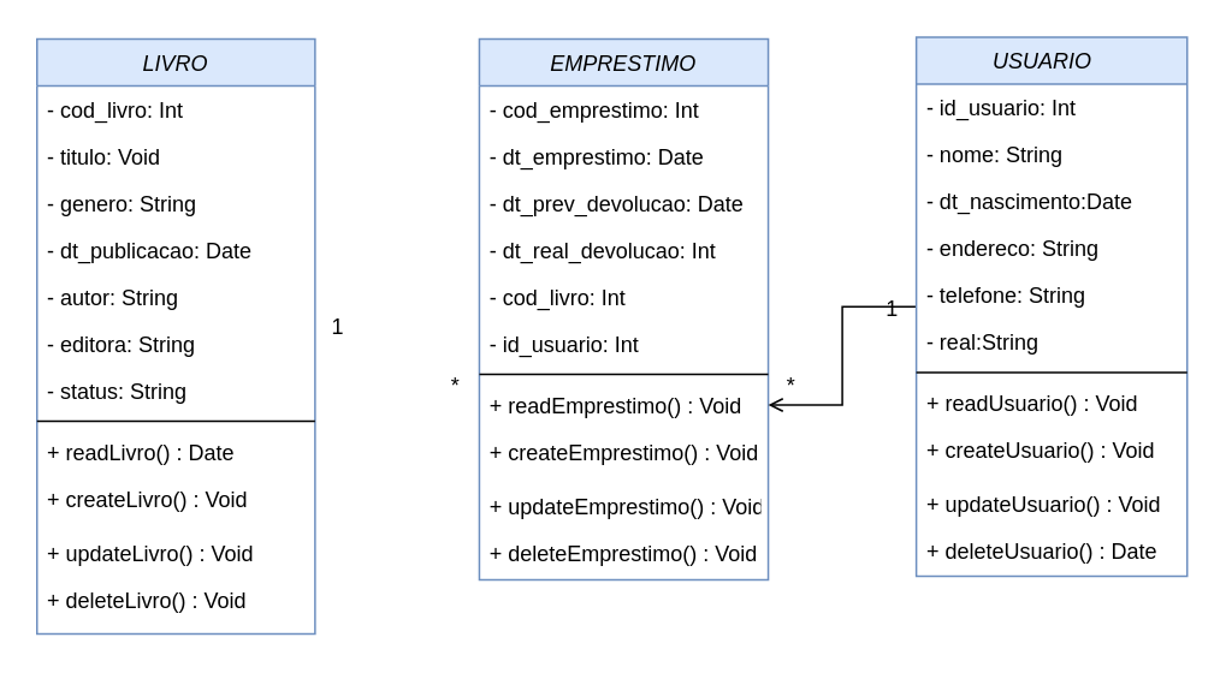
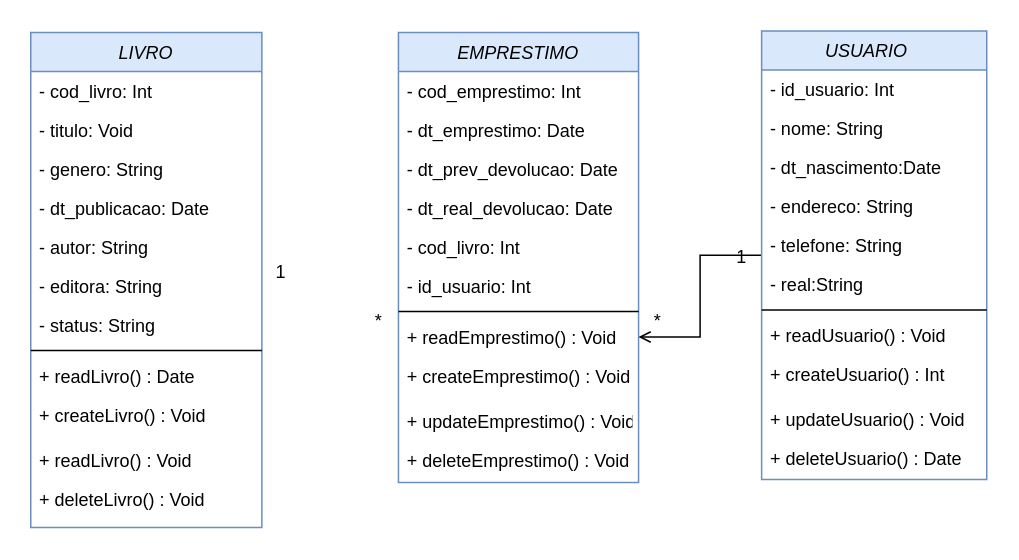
- <mxCell id="19" value="- dt_real_devolucao: Int" style="text;align=left;verticalAlign=top;spacingLeft=4;spacingRight=4;overflow=hidden;rotatable=0;points=[[0,0.5],[1,0.5]];portConstraint=eastwest;rounded=0;shadow=0;html=0;" parent="15" vertex="1"><mxGeometry y="104" width="160" height="26" as="geometry" /></mxCell>
+ <mxCell id="19" value="- dt_real_devolucao: Date" style="text;align=left;verticalAlign=top;spacingLeft=4;spacingRight=4;overflow=hidden;rotatable=0;points=[[0,0.5],[1,0.5]];portConstraint=eastwest;rounded=0;shadow=0;html=0;" parent="15" vertex="1"><mxGeometry y="104" width="160" height="26" as="geometry" /></mxCell>
- <mxCell id="37" value="+ createUsuario() : Void" style="text;align=left;verticalAlign=top;spacingLeft=4;spacingRight=4;overflow=hidden;rotatable=0;points=[[0,0.5],[1,0.5]];portConstraint=eastwest;" vertex="1" parent="28"><mxGeometry y="216" width="150" height="30" as="geometry" /></mxCell>
+ <mxCell id="37" value="+ createUsuario() : Int" style="text;align=left;verticalAlign=top;spacingLeft=4;spacingRight=4;overflow=hidden;rotatable=0;points=[[0,0.5],[1,0.5]];portConstraint=eastwest;" vertex="1" parent="28"><mxGeometry y="216" width="150" height="30" as="geometry" /></mxCell>
- <mxCell id="13" value="+ updateLivro() : Void" style="text;align=left;verticalAlign=top;spacingLeft=4;spacingRight=4;overflow=hidden;rotatable=0;points=[[0,0.5],[1,0.5]];portConstraint=eastwest;" parent="2" vertex="1"><mxGeometry y="272" width="154" height="26" as="geometry" /></mxCell>
+ <mxCell id="13" value="+ readLivro() : Void" style="text;align=left;verticalAlign=top;spacingLeft=4;spacingRight=4;overflow=hidden;rotatable=0;points=[[0,0.5],[1,0.5]];portConstraint=eastwest;" parent="2" vertex="1"><mxGeometry y="272" width="154" height="26" as="geometry" /></mxCell>
